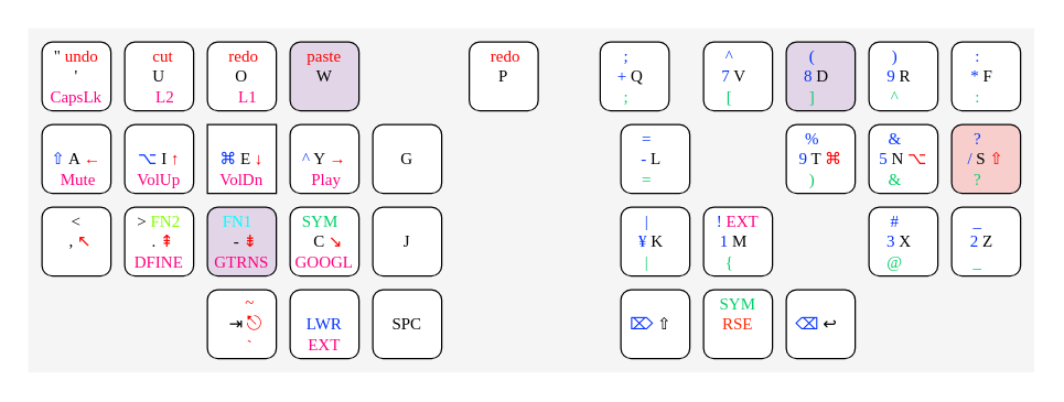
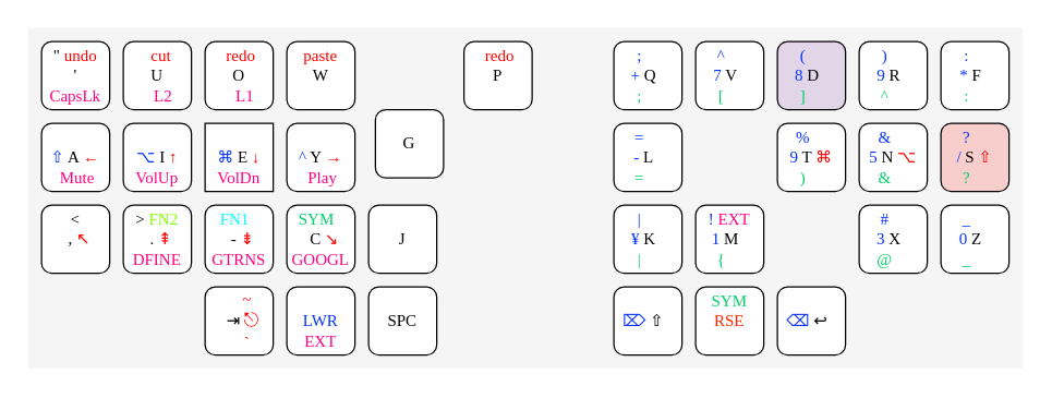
- <mxCell id="6" value="&lt;font color=&quot;#ff0000&quot;&gt;paste&lt;br&gt;&lt;/font&gt;W&lt;br&gt;&amp;nbsp;" style="rounded=1;whiteSpace=wrap;html=1;fontFamily=Source Code Pro;fontSource=https%3A%2F%2Ffonts.googleapis.com%2Fcss%3Ffamily%3DSource%2BCode%2BPro;fillColor=#e1d5e7;" parent="1" vertex="1"><mxGeometry x="210" y="30" width="50" height="50" as="geometry" /></mxCell>
+ <mxCell id="6" value="&lt;font color=&quot;#ff0000&quot;&gt;paste&lt;br&gt;&lt;/font&gt;W&lt;br&gt;&amp;nbsp;" style="rounded=1;whiteSpace=wrap;html=1;fontFamily=Source Code Pro;fontSource=https%3A%2F%2Ffonts.googleapis.com%2Fcss%3Ffamily%3DSource%2BCode%2BPro;" parent="1" vertex="1"><mxGeometry x="210" y="30" width="50" height="50" as="geometry" /></mxCell>
- <mxCell id="19" value="&lt;font color=&quot;#0433ff&quot;&gt;; &amp;nbsp; &amp;nbsp;&lt;br&gt;+&lt;/font&gt; Q &amp;nbsp;&lt;br&gt;&lt;font color=&quot;#00cf68&quot;&gt;; &amp;nbsp; &amp;nbsp;&lt;/font&gt;" style="rounded=1;whiteSpace=wrap;html=1;fontFamily=Source Code Pro;fontSource=https%3A%2F%2Ffonts.googleapis.com%2Fcss%3Ffamily%3DSource%2BCode%2BPro;" parent="1" vertex="1"><mxGeometry x="435" y="30" width="50" height="50" as="geometry" /></mxCell>
+ <mxCell id="19" value="&lt;font color=&quot;#0433ff&quot;&gt;; &amp;nbsp; &amp;nbsp;&lt;br&gt;+&lt;/font&gt; Q &amp;nbsp;&lt;br&gt;&lt;font color=&quot;#00cf68&quot;&gt;; &amp;nbsp; &amp;nbsp;&lt;/font&gt;" style="rounded=1;whiteSpace=wrap;html=1;fontFamily=Source Code Pro;fontSource=https%3A%2F%2Ffonts.googleapis.com%2Fcss%3Ffamily%3DSource%2BCode%2BPro;" parent="1" vertex="1"><mxGeometry x="450" y="30" width="50" height="50" as="geometry" /></mxCell>
- <mxCell id="12" value="G" style="rounded=1;whiteSpace=wrap;html=1;fontFamily=Source Code Pro;fontSource=https%3A%2F%2Ffonts.googleapis.com%2Fcss%3Ffamily%3DSource%2BCode%2BPro;" parent="1" vertex="1"><mxGeometry x="270" y="90" width="50" height="50" as="geometry" /></mxCell>
+ <mxCell id="12" value="G" style="rounded=1;whiteSpace=wrap;html=1;fontFamily=Source Code Pro;fontSource=https%3A%2F%2Ffonts.googleapis.com%2Fcss%3Ffamily%3DSource%2BCode%2BPro;" parent="1" vertex="1"><mxGeometry x="275" y="80" width="50" height="50" as="geometry" /></mxCell>
- <mxCell id="15" value="&lt;font color=&quot;#00ffff&quot;&gt;FN1 &amp;nbsp;&lt;/font&gt;&lt;br&gt;&amp;nbsp; - &lt;font color=&quot;#ff0000&quot;&gt;⇟&lt;/font&gt;&lt;br&gt;&lt;font color=&quot;#ff0080&quot;&gt;GTRNS&lt;/font&gt;" style="rounded=1;whiteSpace=wrap;html=1;fontFamily=Source Code Pro;fontSource=https%3A%2F%2Ffonts.googleapis.com%2Fcss%3Ffamily%3DSource%2BCode%2BPro;fillColor=#e1d5e7;" parent="1" vertex="1"><mxGeometry x="150" y="150" width="50" height="50" as="geometry" /></mxCell>
+ <mxCell id="15" value="&lt;font color=&quot;#00ffff&quot;&gt;FN1 &amp;nbsp;&lt;/font&gt;&lt;br&gt;&amp;nbsp; - &lt;font color=&quot;#ff0000&quot;&gt;⇟&lt;/font&gt;&lt;br&gt;&lt;font color=&quot;#ff0080&quot;&gt;GTRNS&lt;/font&gt;" style="rounded=1;whiteSpace=wrap;html=1;fontFamily=Source Code Pro;fontSource=https%3A%2F%2Ffonts.googleapis.com%2Fcss%3Ffamily%3DSource%2BCode%2BPro;" parent="1" vertex="1"><mxGeometry x="150" y="150" width="50" height="50" as="geometry" /></mxCell>
- <mxCell id="31" value="&lt;font color=&quot;#0433ff&quot;&gt;_ &amp;nbsp; &amp;nbsp;&lt;/font&gt;&lt;br&gt;&lt;font color=&quot;#0433ff&quot;&gt;2&lt;/font&gt; Z &amp;nbsp;&lt;br&gt;&lt;font color=&quot;#00cf68&quot;&gt;_ &amp;nbsp; &amp;nbsp;&lt;/font&gt;" style="rounded=1;whiteSpace=wrap;html=1;fontFamily=Source Code Pro;fontSource=https%3A%2F%2Ffonts.googleapis.com%2Fcss%3Ffamily%3DSource%2BCode%2BPro;" parent="1" vertex="1"><mxGeometry x="690" y="150" width="50" height="50" as="geometry" /></mxCell>
+ <mxCell id="31" value="&lt;font color=&quot;#0433ff&quot;&gt;_ &amp;nbsp; &amp;nbsp;&lt;/font&gt;&lt;br&gt;&lt;font color=&quot;#0433ff&quot;&gt;0&lt;/font&gt; Z &amp;nbsp;&lt;br&gt;&lt;font color=&quot;#00cf68&quot;&gt;_ &amp;nbsp; &amp;nbsp;&lt;/font&gt;" style="rounded=1;whiteSpace=wrap;html=1;fontFamily=Source Code Pro;fontSource=https%3A%2F%2Ffonts.googleapis.com%2Fcss%3Ffamily%3DSource%2BCode%2BPro;" parent="1" vertex="1"><mxGeometry x="690" y="150" width="50" height="50" as="geometry" /></mxCell>
